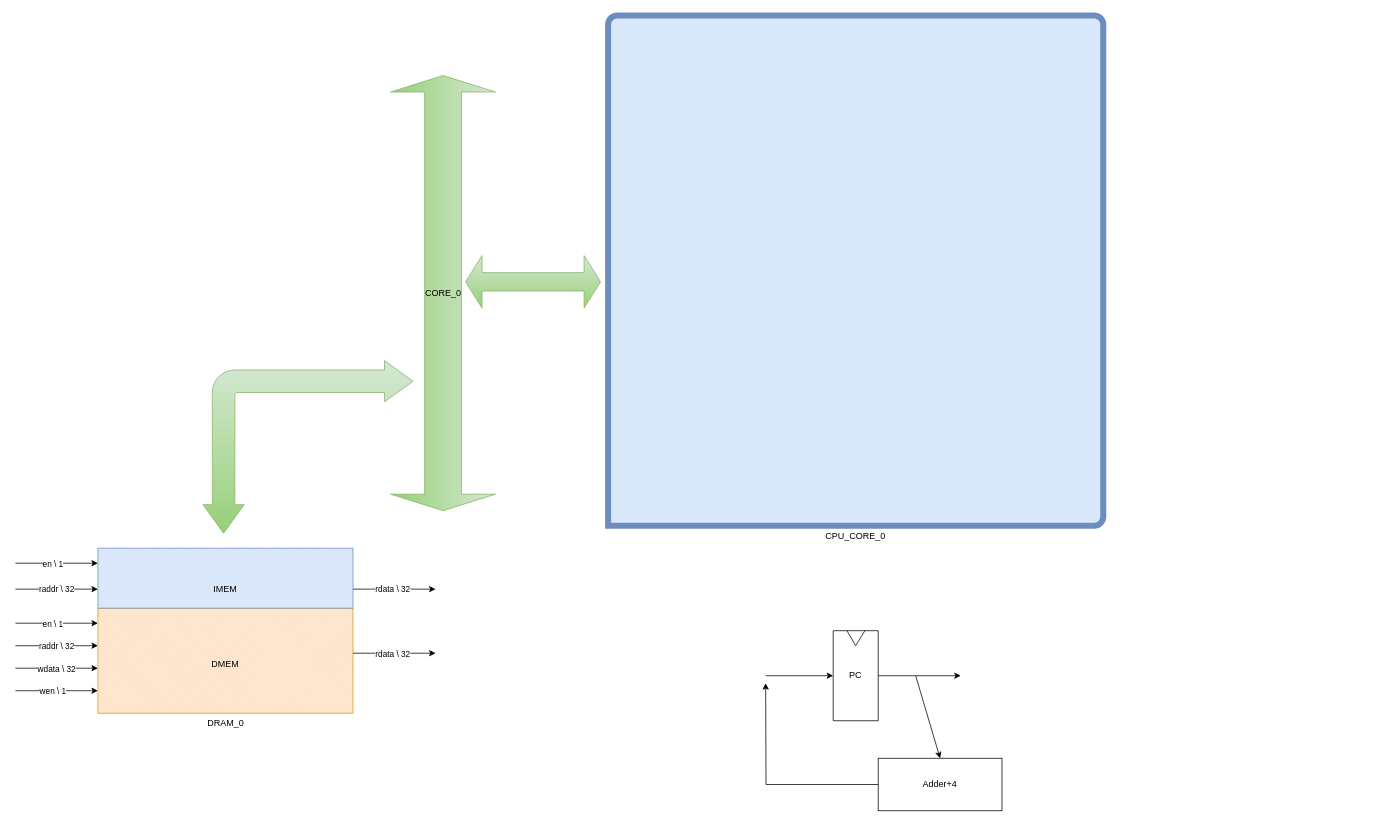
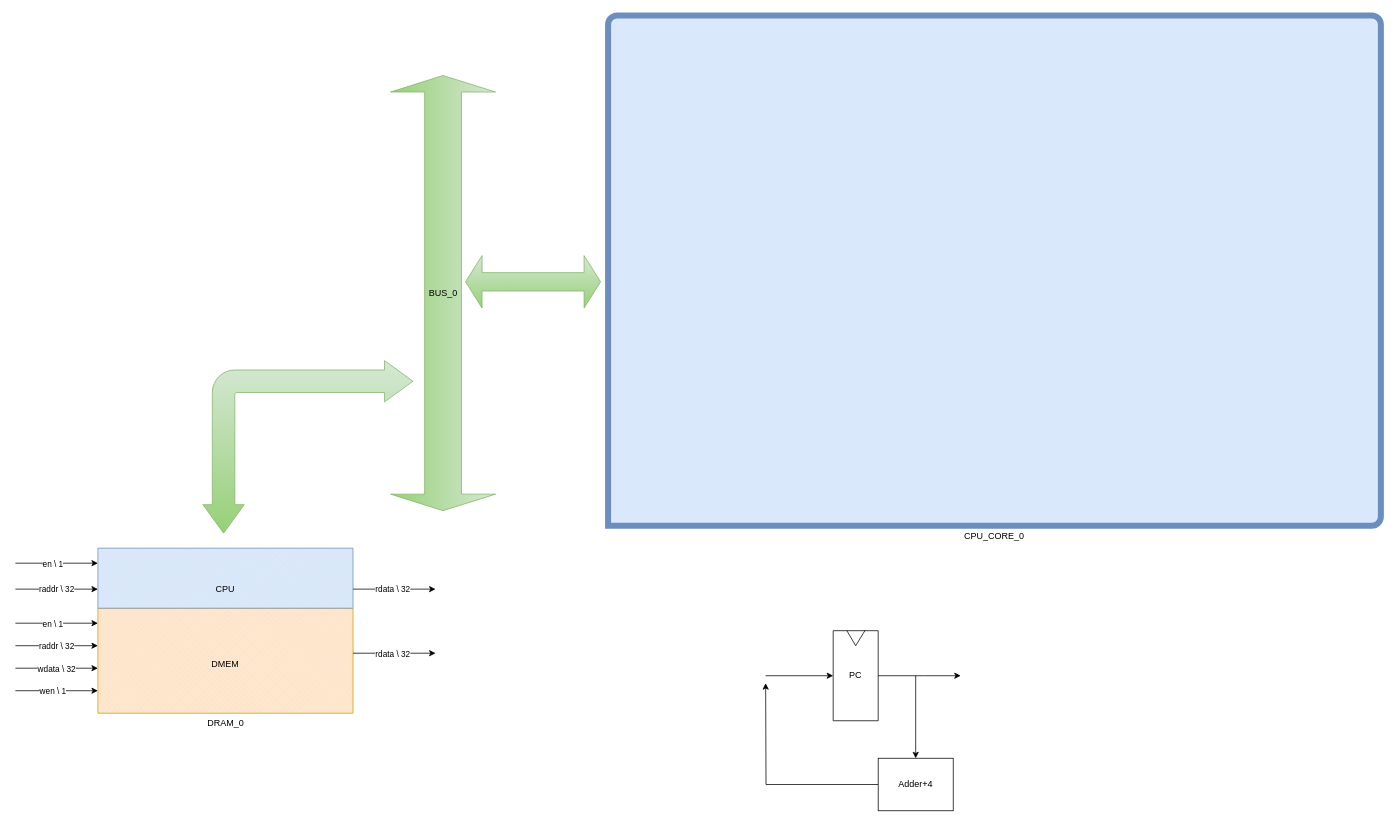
- <mxCell id="2" value="CPU_CORE_0" style="verticalLabelPosition=bottom;verticalAlign=top;html=1;shape=mxgraph.basic.three_corner_round_rect;dx=6;whiteSpace=wrap;fillColor=#dae8fc;strokeWidth=8;strokeColor=#6c8ebf;" vertex="1" parent="1"><mxGeometry x="810" y="20" width="660" height="680" as="geometry" /></mxCell>
+ <mxCell id="2" value="CPU_CORE_0" style="verticalLabelPosition=bottom;verticalAlign=top;html=1;shape=mxgraph.basic.three_corner_round_rect;dx=6;whiteSpace=wrap;fillColor=#dae8fc;strokeWidth=8;strokeColor=#6c8ebf;" vertex="1" parent="1"><mxGeometry x="810" y="20" width="1030" height="680" as="geometry" /></mxCell>
- <mxCell id="23" value="CORE_0" style="html=1;shadow=0;dashed=0;align=center;verticalAlign=middle;shape=mxgraph.arrows2.twoWayArrow;dy=0.65;dx=22;direction=south;fillColor=#d5e8d4;gradientColor=#97d077;strokeColor=#82b366;" vertex="1" parent="1"><mxGeometry x="520" y="100" width="140" height="580" as="geometry" /></mxCell>
+ <mxCell id="23" value="BUS_0" style="html=1;shadow=0;dashed=0;align=center;verticalAlign=middle;shape=mxgraph.arrows2.twoWayArrow;dy=0.65;dx=22;direction=south;fillColor=#d5e8d4;gradientColor=#97d077;strokeColor=#82b366;" vertex="1" parent="1"><mxGeometry x="520" y="100" width="140" height="580" as="geometry" /></mxCell>
- <mxCell id="11" value="IMEM" style="text;html=1;align=center;verticalAlign=middle;whiteSpace=wrap;rounded=0;" vertex="1" parent="1"><mxGeometry x="270" y="770" width="60" height="30" as="geometry" /></mxCell>
+ <mxCell id="11" value="CPU" style="text;html=1;align=center;verticalAlign=middle;whiteSpace=wrap;rounded=0;" vertex="1" parent="1"><mxGeometry x="270" y="770" width="60" height="30" as="geometry" /></mxCell>
- <mxCell id="34" value="Adder+4" style="rounded=0;whiteSpace=wrap;html=1;" vertex="1" parent="1"><mxGeometry x="1170" y="1010" width="165" height="70" as="geometry" /></mxCell>
+ <mxCell id="34" value="Adder+4" style="rounded=0;whiteSpace=wrap;html=1;" vertex="1" parent="1"><mxGeometry x="1170" y="1010" width="100" height="70" as="geometry" /></mxCell>
